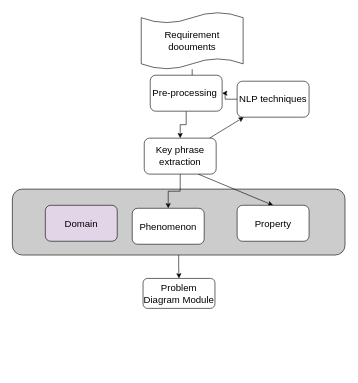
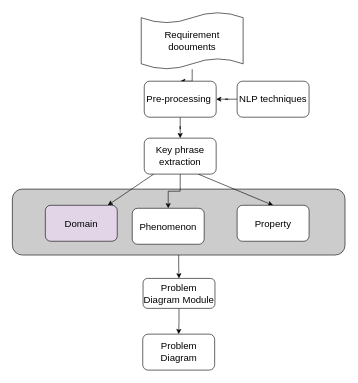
- <mxCell id="6" value="Pre-processing&amp;nbsp;" style="rounded=1;whiteSpace=wrap;html=1;fontSize=16;" vertex="1" parent="1"><mxGeometry x="250" y="125" width="120" height="60" as="geometry" /></mxCell>
+ <mxCell id="6" value="Pre-processing&amp;nbsp;" style="rounded=1;whiteSpace=wrap;html=1;fontSize=16;" vertex="1" parent="1"><mxGeometry x="240" y="135" width="120" height="60" as="geometry" /></mxCell>
- <mxCell id="7" value="" style="rounded=0;orthogonalLoop=1;jettySize=auto;html=1;fontSize=16;" edge="1" parent="1" source="10" target="17"><mxGeometry relative="1" as="geometry" /></mxCell>
+ <mxCell id="7" value="" style="rounded=0;orthogonalLoop=1;jettySize=auto;html=1;fontSize=16;" edge="1" parent="1" source="10" target="12"><mxGeometry relative="1" as="geometry" /></mxCell>
+ <mxCell id="14" value="" style="edgeStyle=orthogonalEdgeStyle;rounded=0;orthogonalLoop=1;jettySize=auto;html=1;fontSize=16;" edge="1" parent="1" source="15" target="19"><mxGeometry relative="1" as="geometry" /></mxCell>
+ <mxCell id="19" value="Problem Diagram" style="whiteSpace=wrap;html=1;rounded=1;strokeWidth=1;fillStyle=solid;gradientColor=none;fontSize=16;" vertex="1" parent="1"><mxGeometry x="237.5" y="557" width="120" height="60" as="geometry" /></mxCell>
